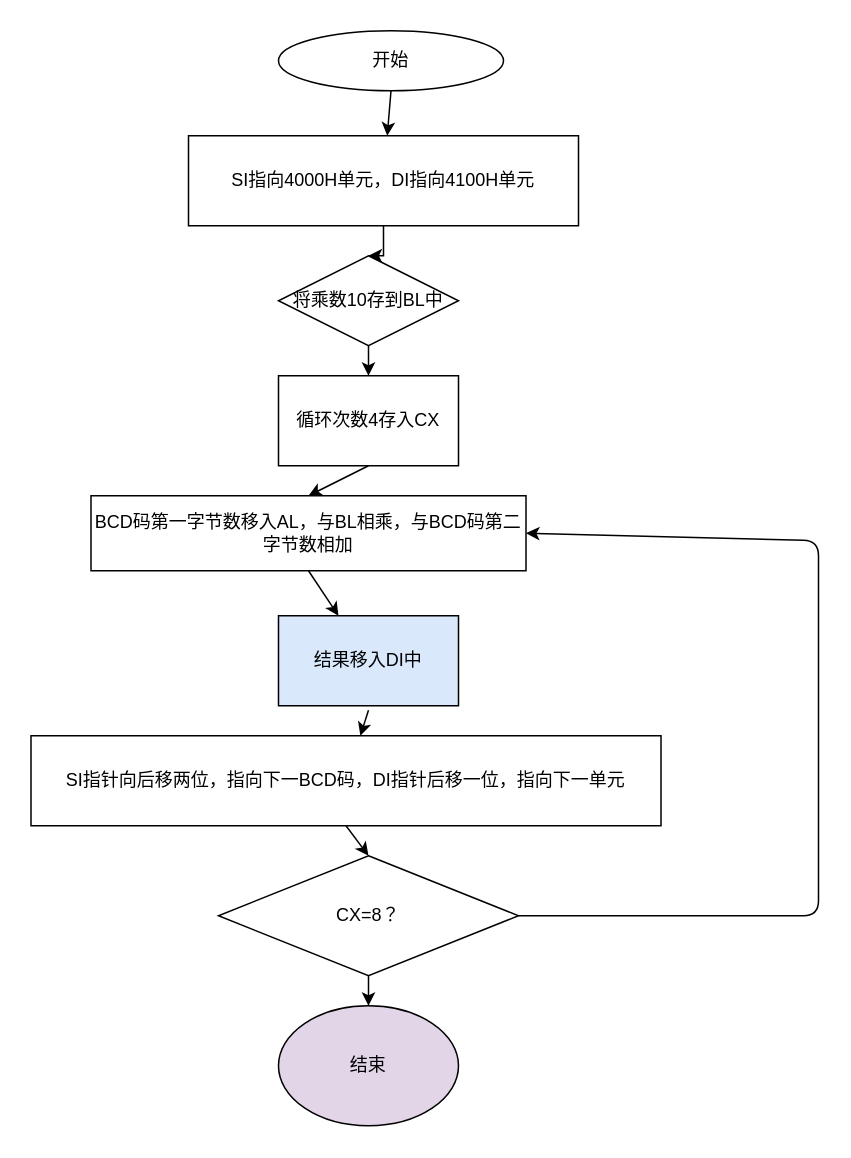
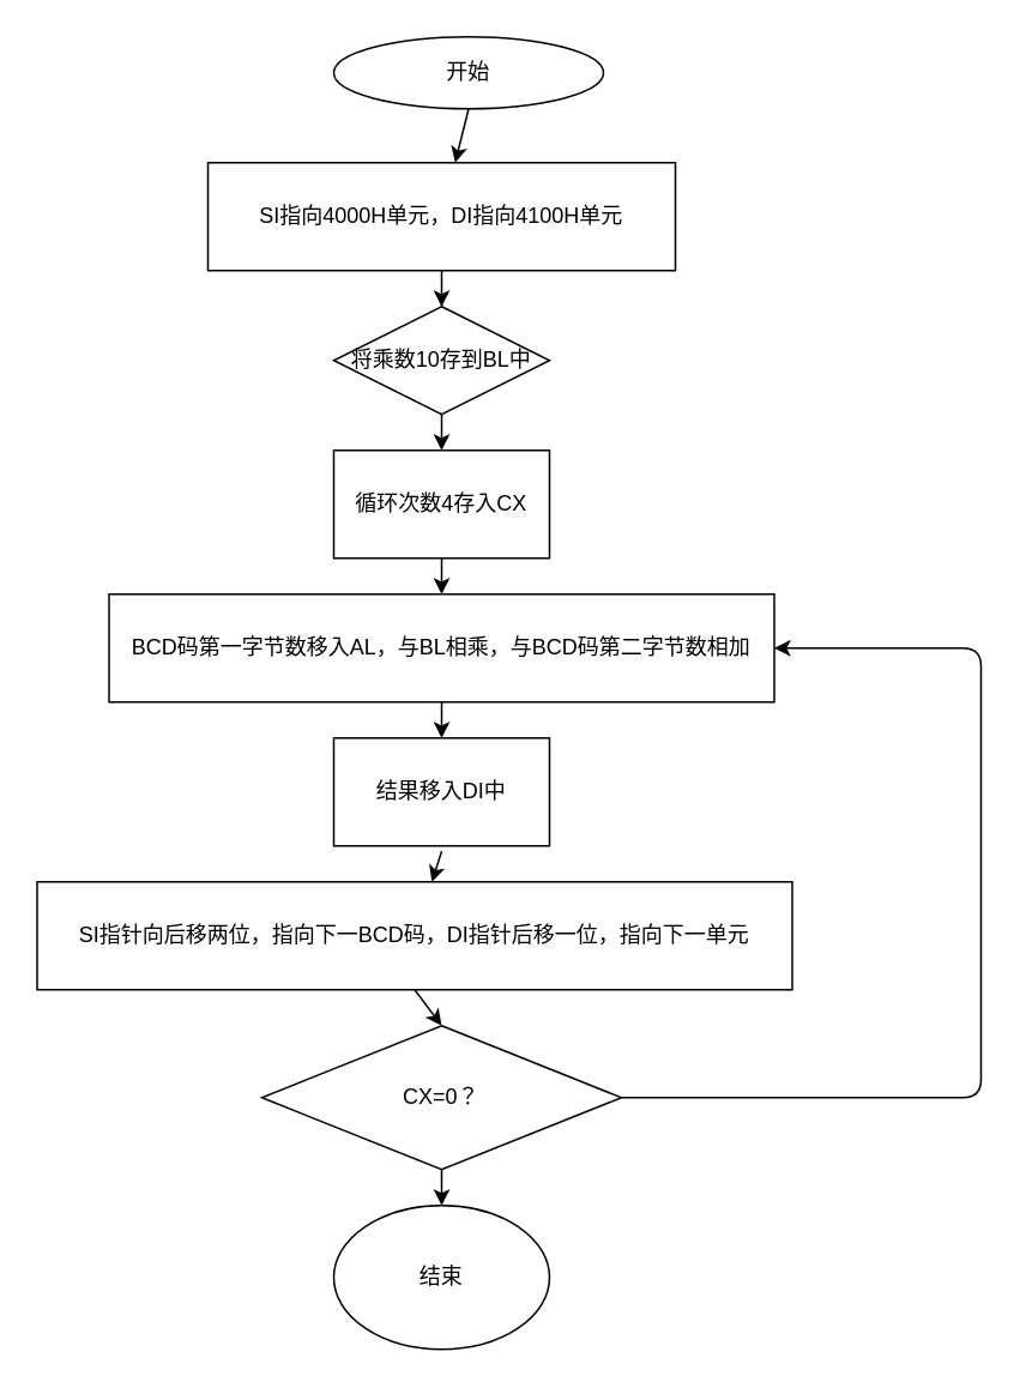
- <mxCell id="4" value="SI指向4000H单元，DI指向4100H单元" style="rounded=0;whiteSpace=wrap;html=1;" parent="1" vertex="1"><mxGeometry x="125" y="90" width="260" height="60" as="geometry" /></mxCell>
+ <mxCell id="4" value="SI指向4000H单元，DI指向4100H单元" style="rounded=0;whiteSpace=wrap;html=1;" parent="1" vertex="1"><mxGeometry x="115" y="90" width="260" height="60" as="geometry" /></mxCell>
- <mxCell id="7" value="BCD码第一字节数移入AL，与BL相乘，与BCD码第二字节数相加" style="rounded=0;whiteSpace=wrap;html=1;" parent="1" vertex="1"><mxGeometry x="60" y="330" width="290" height="50" as="geometry" /></mxCell>
+ <mxCell id="7" value="BCD码第一字节数移入AL，与BL相乘，与BCD码第二字节数相加" style="rounded=0;whiteSpace=wrap;html=1;" parent="1" vertex="1"><mxGeometry x="60" y="330" width="370" height="60" as="geometry" /></mxCell>
- <mxCell id="8" value="结果移入DI中" style="rounded=0;whiteSpace=wrap;html=1;fillColor=#dae8fc;" parent="1" vertex="1"><mxGeometry x="185" y="410" width="120" height="60" as="geometry" /></mxCell>
+ <mxCell id="8" value="结果移入DI中" style="rounded=0;whiteSpace=wrap;html=1;" parent="1" vertex="1"><mxGeometry x="185" y="410" width="120" height="60" as="geometry" /></mxCell>
- <mxCell id="10" value="CX=8？" style="rhombus;whiteSpace=wrap;html=1;" parent="1" vertex="1"><mxGeometry x="145" y="570" width="200" height="80" as="geometry" /></mxCell>
+ <mxCell id="10" value="CX=0？" style="rhombus;whiteSpace=wrap;html=1;" parent="1" vertex="1"><mxGeometry x="145" y="570" width="200" height="80" as="geometry" /></mxCell>
- <mxCell id="11" value="结束" style="ellipse;whiteSpace=wrap;html=1;fillColor=#e1d5e7;" parent="1" vertex="1"><mxGeometry x="185" y="670" width="120" height="80" as="geometry" /></mxCell>
+ <mxCell id="11" value="结束" style="ellipse;whiteSpace=wrap;html=1;" parent="1" vertex="1"><mxGeometry x="185" y="670" width="120" height="80" as="geometry" /></mxCell>
